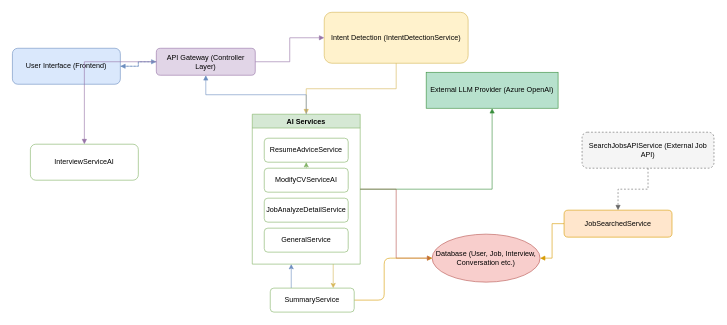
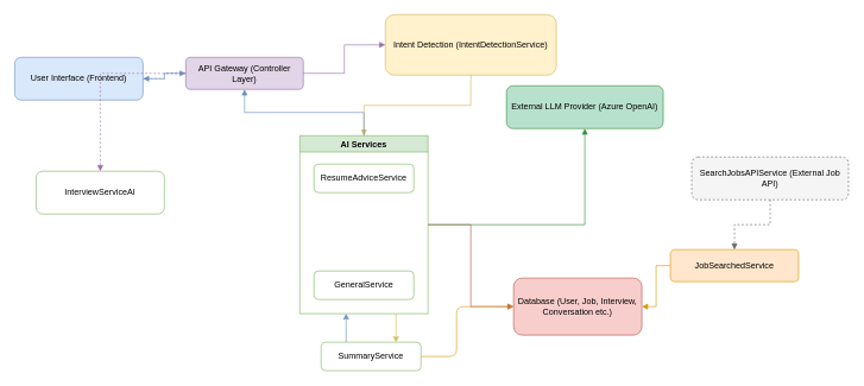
- <mxCell id="24" style="edgeStyle=orthogonalEdgeStyle;rounded=0;orthogonalLoop=1;jettySize=auto;html=1;endArrow=block;endFill=1;strokeColor=#9673a6;" parent="1" source="3" target="12" edge="1"><mxGeometry relative="1" as="geometry" /></mxCell>
+ <mxCell id="24" style="edgeStyle=orthogonalEdgeStyle;rounded=0;orthogonalLoop=1;jettySize=auto;html=1;endArrow=block;endFill=1;strokeColor=#9673a6;dashed=1;" parent="1" source="3" target="12" edge="1"><mxGeometry relative="1" as="geometry" /></mxCell>
- <mxCell id="16" value="External LLM Provider (Azure OpenAI)" style="whiteSpace=wrap;html=1;fillColor=#b7e1cd;strokeColor=#388e3c;rounded=0;" parent="1" vertex="1"><mxGeometry x="710" y="120" width="220" height="60" as="geometry" /></mxCell>
+ <mxCell id="16" value="External LLM Provider (Azure OpenAI)" style="rounded=1;whiteSpace=wrap;html=1;fillColor=#b7e1cd;strokeColor=#388e3c;" parent="1" vertex="1"><mxGeometry x="710" y="120" width="220" height="60" as="geometry" /></mxCell>
- <mxCell id="11" style="edgeStyle=none;html=1;exitX=0.5;exitY=0;exitDx=0;exitDy=0;entryX=0.5;entryY=1;entryDx=0;entryDy=0;fillColor=#ffffff;strokeColor=#82b366;" parent="6" source="10" target="7" edge="1"><mxGeometry relative="1" as="geometry" /></mxCell>
- <mxCell id="10" value="ModifyCVServiceAI" style="rounded=1;whiteSpace=wrap;html=1;fillColor=#ffffff;strokeColor=#82b366;" parent="6" vertex="1"><mxGeometry x="20" y="90" width="140" height="40" as="geometry" /></mxCell>
- <mxCell id="8" value="JobAnalyzeDetailService" style="rounded=1;whiteSpace=wrap;html=1;fillColor=#ffffff;strokeColor=#82b366;" parent="6" vertex="1"><mxGeometry x="20" y="140" width="140" height="40" as="geometry" /></mxCell>
- <mxCell id="15" value="Database (User, Job, Interview, Conversation etc.)" style="ellipse;whiteSpace=wrap;html=1;fillColor=#f8cecc;strokeColor=#b85450;" parent="1" vertex="1"><mxGeometry x="720" y="390" width="180" height="80" as="geometry" /></mxCell>
+ <mxCell id="15" value="Database (User, Job, Interview, Conversation etc.)" style="whiteSpace=wrap;html=1;fillColor=#f8cecc;strokeColor=#b85450;rounded=1;" parent="1" vertex="1"><mxGeometry x="720" y="390" width="180" height="80" as="geometry" /></mxCell>
